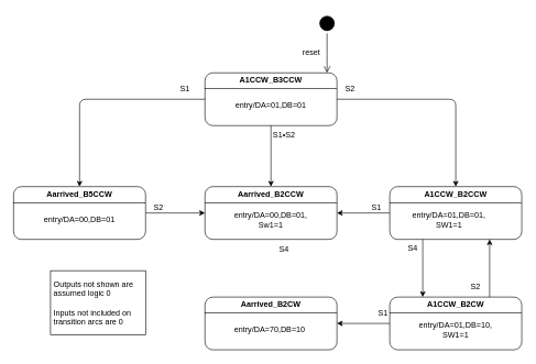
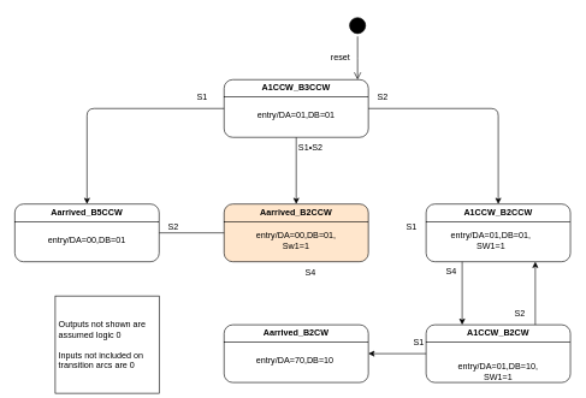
- <mxCell id="22" value="" style="endArrow=classic;html=1;rounded=0;exitX=1;exitY=0.5;exitDx=0;exitDy=0;entryX=0;entryY=0.5;entryDx=0;entryDy=0;" edge="1" parent="1" source="6" target="8"><mxGeometry width="50" height="50" relative="1" as="geometry"><mxPoint x="230" y="310" as="sourcePoint" /><mxPoint x="300" y="310" as="targetPoint" /></mxGeometry></mxCell>
+ <mxCell id="22" value="" style="endArrow=none;html=1;rounded=0;exitX=1;exitY=0.5;exitDx=0;exitDy=0;entryX=0;entryY=0.5;entryDx=0;entryDy=0;" edge="1" parent="1" source="6" target="8"><mxGeometry width="50" height="50" relative="1" as="geometry"><mxPoint x="230" y="310" as="sourcePoint" /><mxPoint x="300" y="310" as="targetPoint" /></mxGeometry></mxCell>
- <mxCell id="8" value="&lt;p style=&quot;margin:0px;margin-top:4px;text-align:center;&quot;&gt;&lt;b&gt;Aarrived_B2CCW&lt;/b&gt;&lt;/p&gt;&lt;hr size=&quot;1&quot; style=&quot;border-style:solid;&quot;&gt;&lt;div style=&quot;height:2px;&quot;&gt;&lt;/div&gt;" style="verticalAlign=top;align=left;overflow=fill;html=1;whiteSpace=wrap;rounded=1;" vertex="1" parent="1"><mxGeometry x="310" y="282.5" width="200" height="80" as="geometry" /></mxCell>
+ <mxCell id="8" value="&lt;p style=&quot;margin:0px;margin-top:4px;text-align:center;&quot;&gt;&lt;b&gt;Aarrived_B2CCW&lt;/b&gt;&lt;/p&gt;&lt;hr size=&quot;1&quot; style=&quot;border-style:solid;&quot;&gt;&lt;div style=&quot;height:2px;&quot;&gt;&lt;/div&gt;" style="verticalAlign=top;align=left;overflow=fill;html=1;whiteSpace=wrap;rounded=1;fillColor=#ffe6cc;" vertex="1" parent="1"><mxGeometry x="310" y="282.5" width="200" height="80" as="geometry" /></mxCell>
- <mxCell id="24" value="" style="endArrow=classic;html=1;rounded=0;exitX=0;exitY=0.5;exitDx=0;exitDy=0;entryX=1;entryY=0.5;entryDx=0;entryDy=0;" edge="1" parent="1" source="10" target="8"><mxGeometry width="50" height="50" relative="1" as="geometry"><mxPoint x="530" y="320" as="sourcePoint" /><mxPoint x="580" y="270" as="targetPoint" /></mxGeometry></mxCell>
- <mxCell id="33" value="Outputs not shown are assumed logic 0&lt;div&gt;&lt;br&gt;&lt;/div&gt;&lt;div&gt;Inputs not included on transition arcs are 0&lt;/div&gt;" style="rounded=0;whiteSpace=wrap;html=1;align=left;spacing=0;spacingLeft=5;spacingRight=5;" vertex="1" parent="1"><mxGeometry x="76" y="410" width="144" height="97" as="geometry" /></mxCell>
+ <mxCell id="33" value="Outputs not shown are assumed logic 0&lt;div&gt;&lt;br&gt;&lt;/div&gt;&lt;div&gt;Inputs not included on transition arcs are 0&lt;/div&gt;" style="rounded=0;whiteSpace=wrap;html=1;align=left;spacing=0;spacingLeft=5;spacingRight=5;" vertex="1" parent="1"><mxGeometry x="76" y="410" width="144" height="135" as="geometry" /></mxCell>
- <mxCell id="15" value="entry/DA=01,DB=10, SW1=1" style="text;html=1;align=center;verticalAlign=middle;whiteSpace=wrap;rounded=0;" vertex="1" parent="1"><mxGeometry x="630" y="487.5" width="120" height="25" as="geometry" /></mxCell>
+ <mxCell id="15" value="entry/DA=01,DB=10, SW1=1" style="text;html=1;align=center;verticalAlign=middle;whiteSpace=wrap;rounded=0;" vertex="1" parent="1"><mxGeometry x="630" y="502.5" width="120" height="25" as="geometry" /></mxCell>
